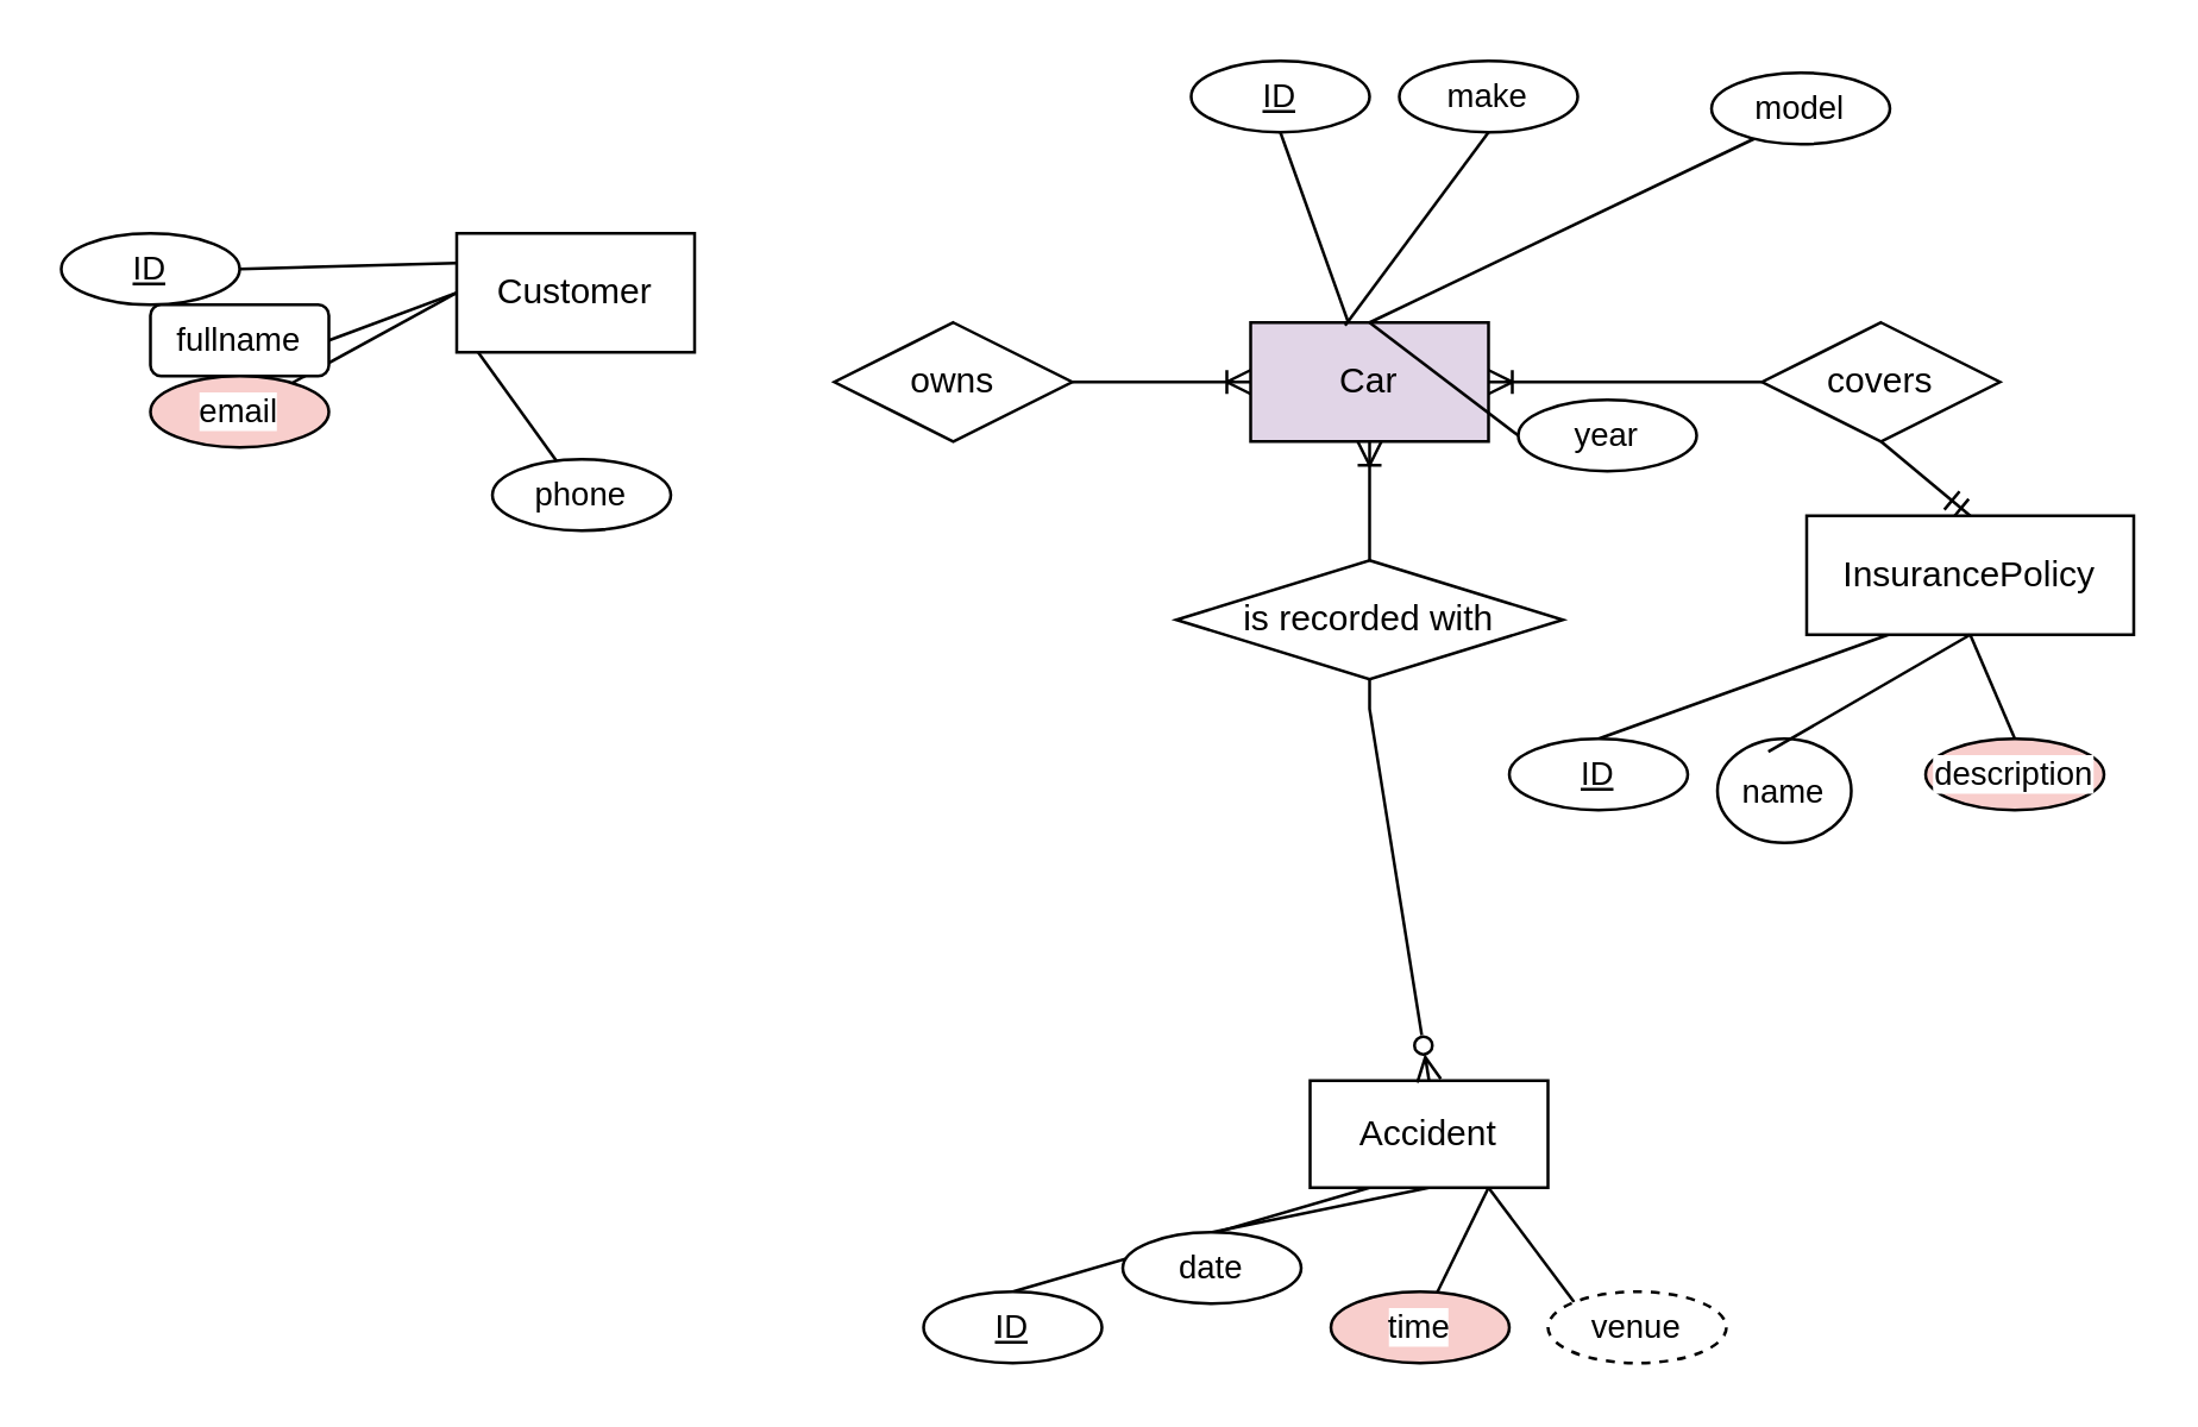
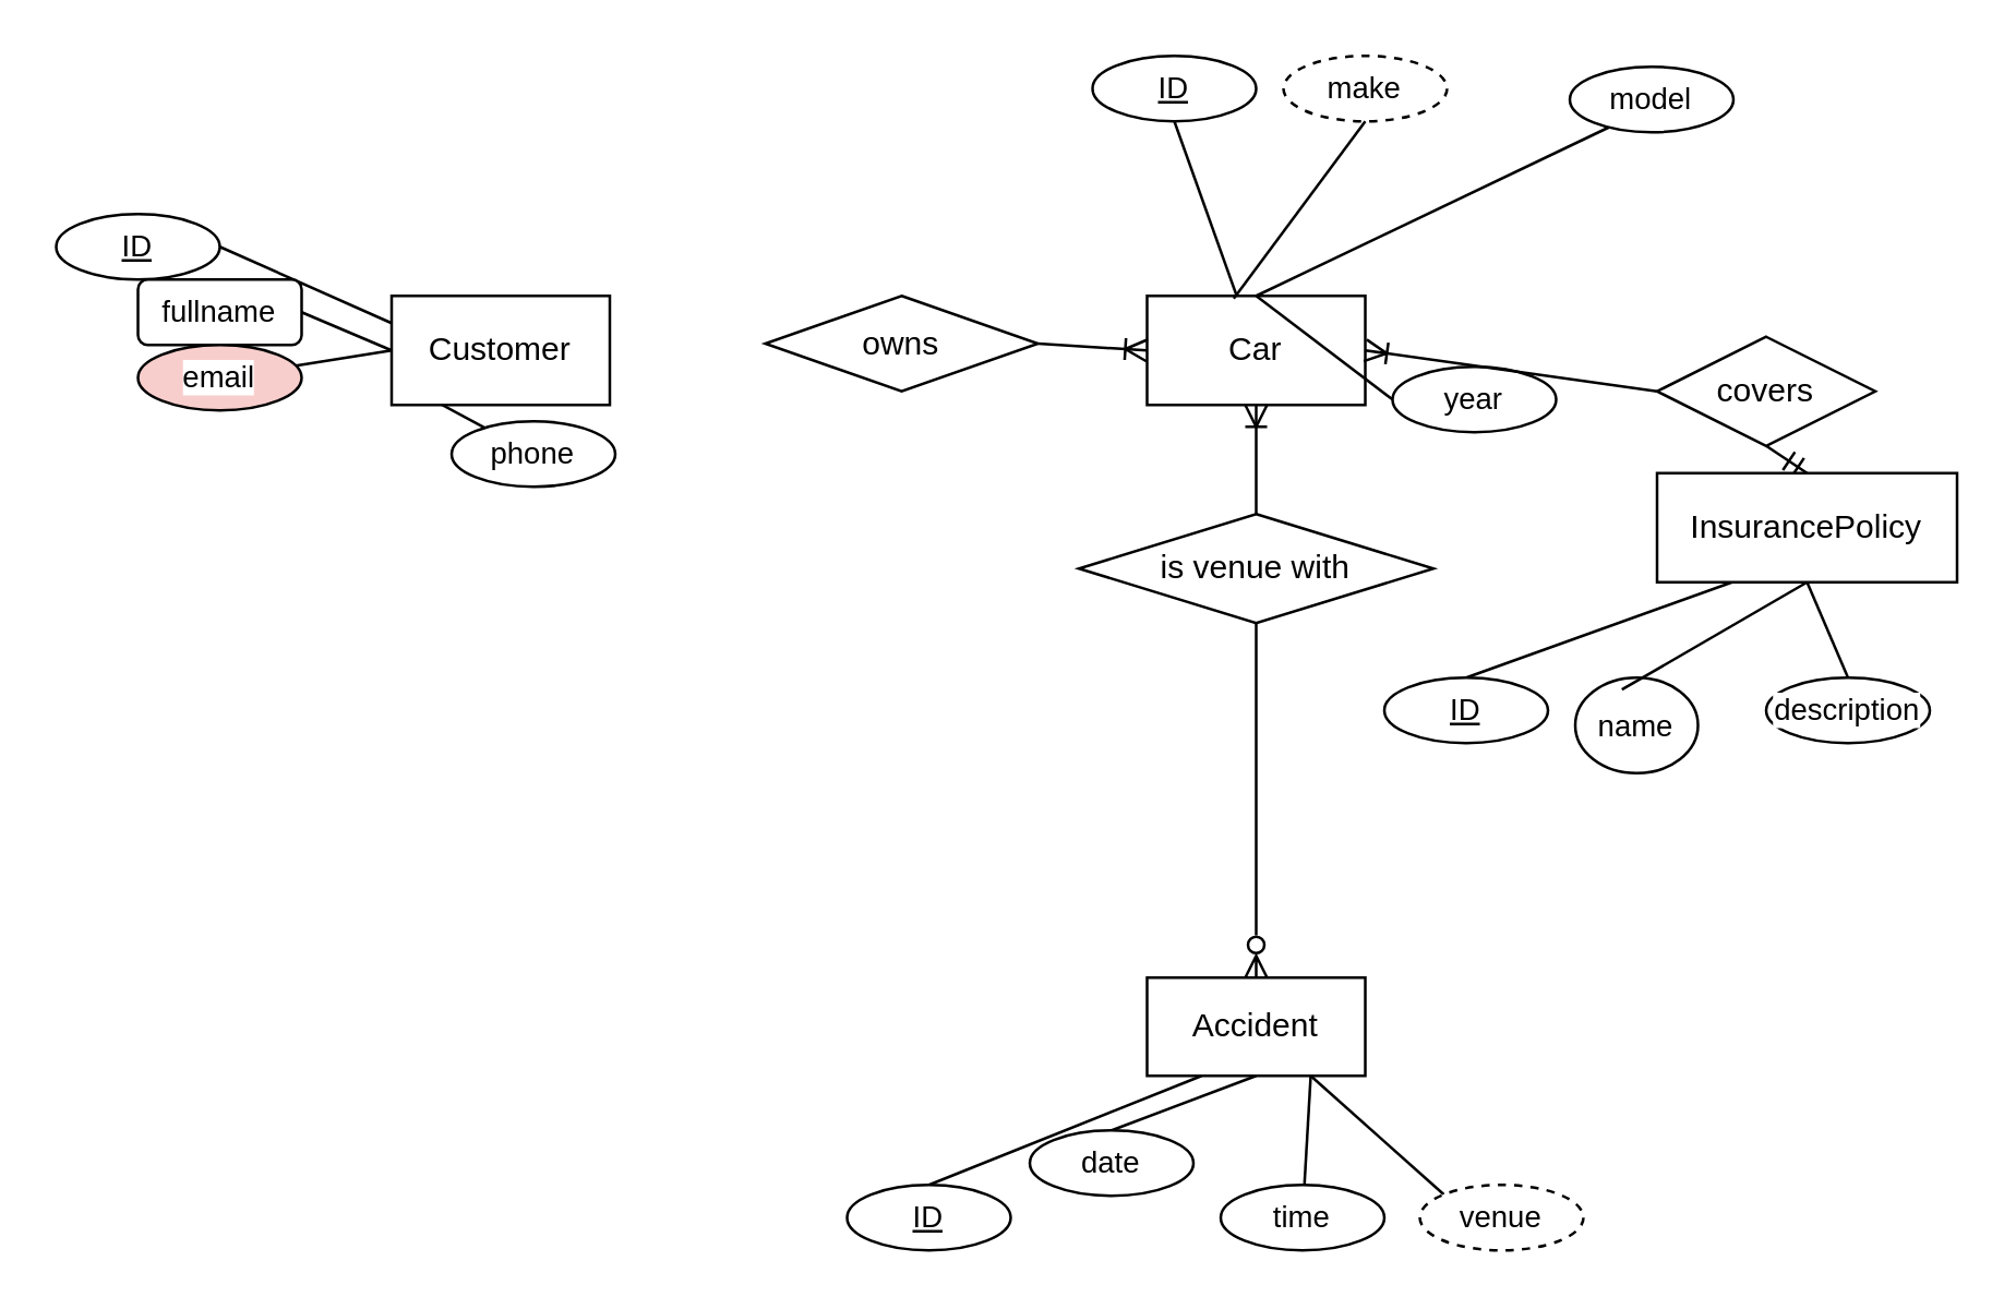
- <mxCell id="29" value="make" style="ellipse;whiteSpace=wrap;html=1;align=center;fontFamily=Helvetica;fontSize=11;fontColor=default;labelBackgroundColor=default;" vertex="1" parent="1"><mxGeometry x="470" y="20" width="60" height="24" as="geometry" /></mxCell>
+ <mxCell id="29" value="make" style="ellipse;whiteSpace=wrap;html=1;align=center;fontFamily=Helvetica;fontSize=11;fontColor=default;labelBackgroundColor=default;dashed=1;" vertex="1" parent="1"><mxGeometry x="470" y="20" width="60" height="24" as="geometry" /></mxCell>
- <mxCell id="6" value="Customer" style="rounded=0;whiteSpace=wrap;html=1;" vertex="1" parent="1"><mxGeometry x="153" y="78" width="80" height="40" as="geometry" /></mxCell>
+ <mxCell id="6" value="Customer" style="rounded=0;whiteSpace=wrap;html=1;" vertex="1" parent="1"><mxGeometry x="143" y="108" width="80" height="40" as="geometry" /></mxCell>
- <mxCell id="11" value="owns" style="shape=rhombus;perimeter=rhombusPerimeter;whiteSpace=wrap;html=1;align=center;" vertex="1" parent="1"><mxGeometry x="280" y="108" width="80" height="40" as="geometry" /></mxCell>
+ <mxCell id="11" value="owns" style="shape=rhombus;perimeter=rhombusPerimeter;whiteSpace=wrap;html=1;align=center;" vertex="1" parent="1"><mxGeometry x="280" y="108" width="100" height="35" as="geometry" /></mxCell>
- <mxCell id="9" value="Car" style="rounded=0;whiteSpace=wrap;html=1;fillColor=#e1d5e7;" vertex="1" parent="1"><mxGeometry x="420" y="108" width="80" height="40" as="geometry" /></mxCell>
+ <mxCell id="9" value="Car" style="rounded=0;whiteSpace=wrap;html=1;" vertex="1" parent="1"><mxGeometry x="420" y="108" width="80" height="40" as="geometry" /></mxCell>
- <mxCell id="39" value="covers" style="shape=rhombus;perimeter=rhombusPerimeter;whiteSpace=wrap;html=1;align=center;" vertex="1" parent="1"><mxGeometry x="592" y="108" width="80" height="40" as="geometry" /></mxCell>
+ <mxCell id="39" value="covers" style="shape=rhombus;perimeter=rhombusPerimeter;whiteSpace=wrap;html=1;align=center;" vertex="1" parent="1"><mxGeometry x="607" y="123" width="80" height="40" as="geometry" /></mxCell>
- <mxCell id="18" value="is recorded with" style="shape=rhombus;perimeter=rhombusPerimeter;whiteSpace=wrap;html=1;align=center;" vertex="1" parent="1"><mxGeometry x="395" y="188" width="130" height="40" as="geometry" /></mxCell>
+ <mxCell id="18" value="is venue with" style="shape=rhombus;perimeter=rhombusPerimeter;whiteSpace=wrap;html=1;align=center;" vertex="1" parent="1"><mxGeometry x="395" y="188" width="130" height="40" as="geometry" /></mxCell>
- <mxCell id="37" value="description" style="ellipse;whiteSpace=wrap;html=1;align=center;fontFamily=Helvetica;fontSize=11;fontColor=default;labelBackgroundColor=default;fillColor=#f8cecc;" vertex="1" parent="1"><mxGeometry x="647" y="248" width="60" height="24" as="geometry" /></mxCell>
+ <mxCell id="37" value="description" style="ellipse;whiteSpace=wrap;html=1;align=center;fontFamily=Helvetica;fontSize=11;fontColor=default;labelBackgroundColor=default;" vertex="1" parent="1"><mxGeometry x="647" y="248" width="60" height="24" as="geometry" /></mxCell>
- <mxCell id="16" value="Accident" style="rounded=0;whiteSpace=wrap;html=1;" vertex="1" parent="1"><mxGeometry x="440" y="363" width="80" height="36" as="geometry" /></mxCell>
+ <mxCell id="16" value="Accident" style="rounded=0;whiteSpace=wrap;html=1;" vertex="1" parent="1"><mxGeometry x="420" y="358" width="80" height="36" as="geometry" /></mxCell>
- <mxCell id="42" value="time" style="ellipse;whiteSpace=wrap;html=1;align=center;fontFamily=Helvetica;fontSize=11;fontColor=default;labelBackgroundColor=default;fillColor=#f8cecc;" vertex="1" parent="1"><mxGeometry x="447" y="434" width="60" height="24" as="geometry" /></mxCell>
+ <mxCell id="42" value="time" style="ellipse;whiteSpace=wrap;html=1;align=center;fontFamily=Helvetica;fontSize=11;fontColor=default;labelBackgroundColor=default;" vertex="1" parent="1"><mxGeometry x="447" y="434" width="60" height="24" as="geometry" /></mxCell>
